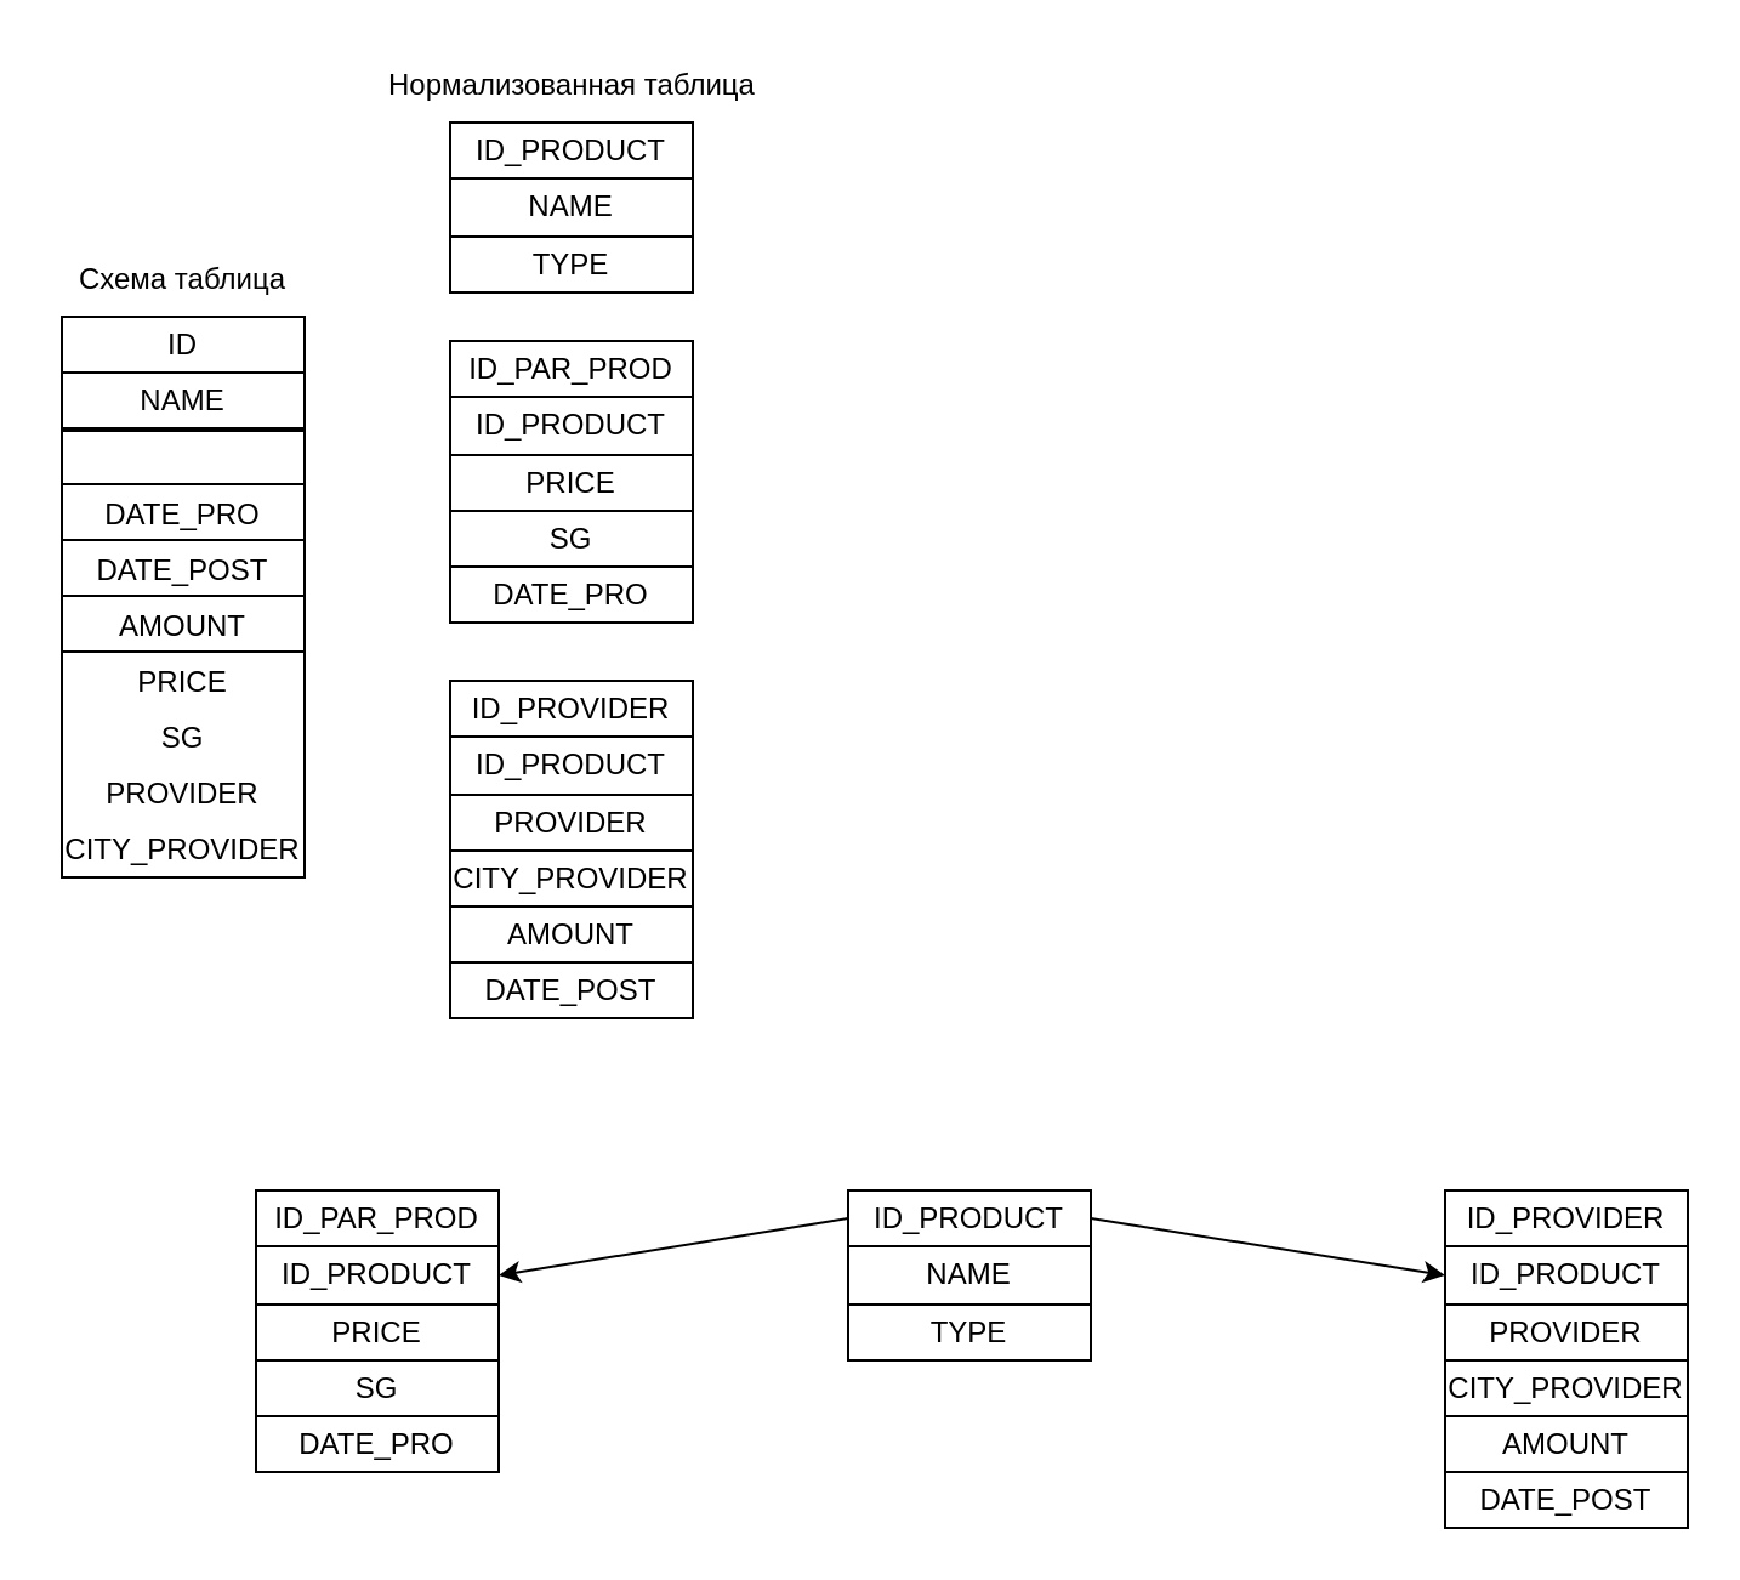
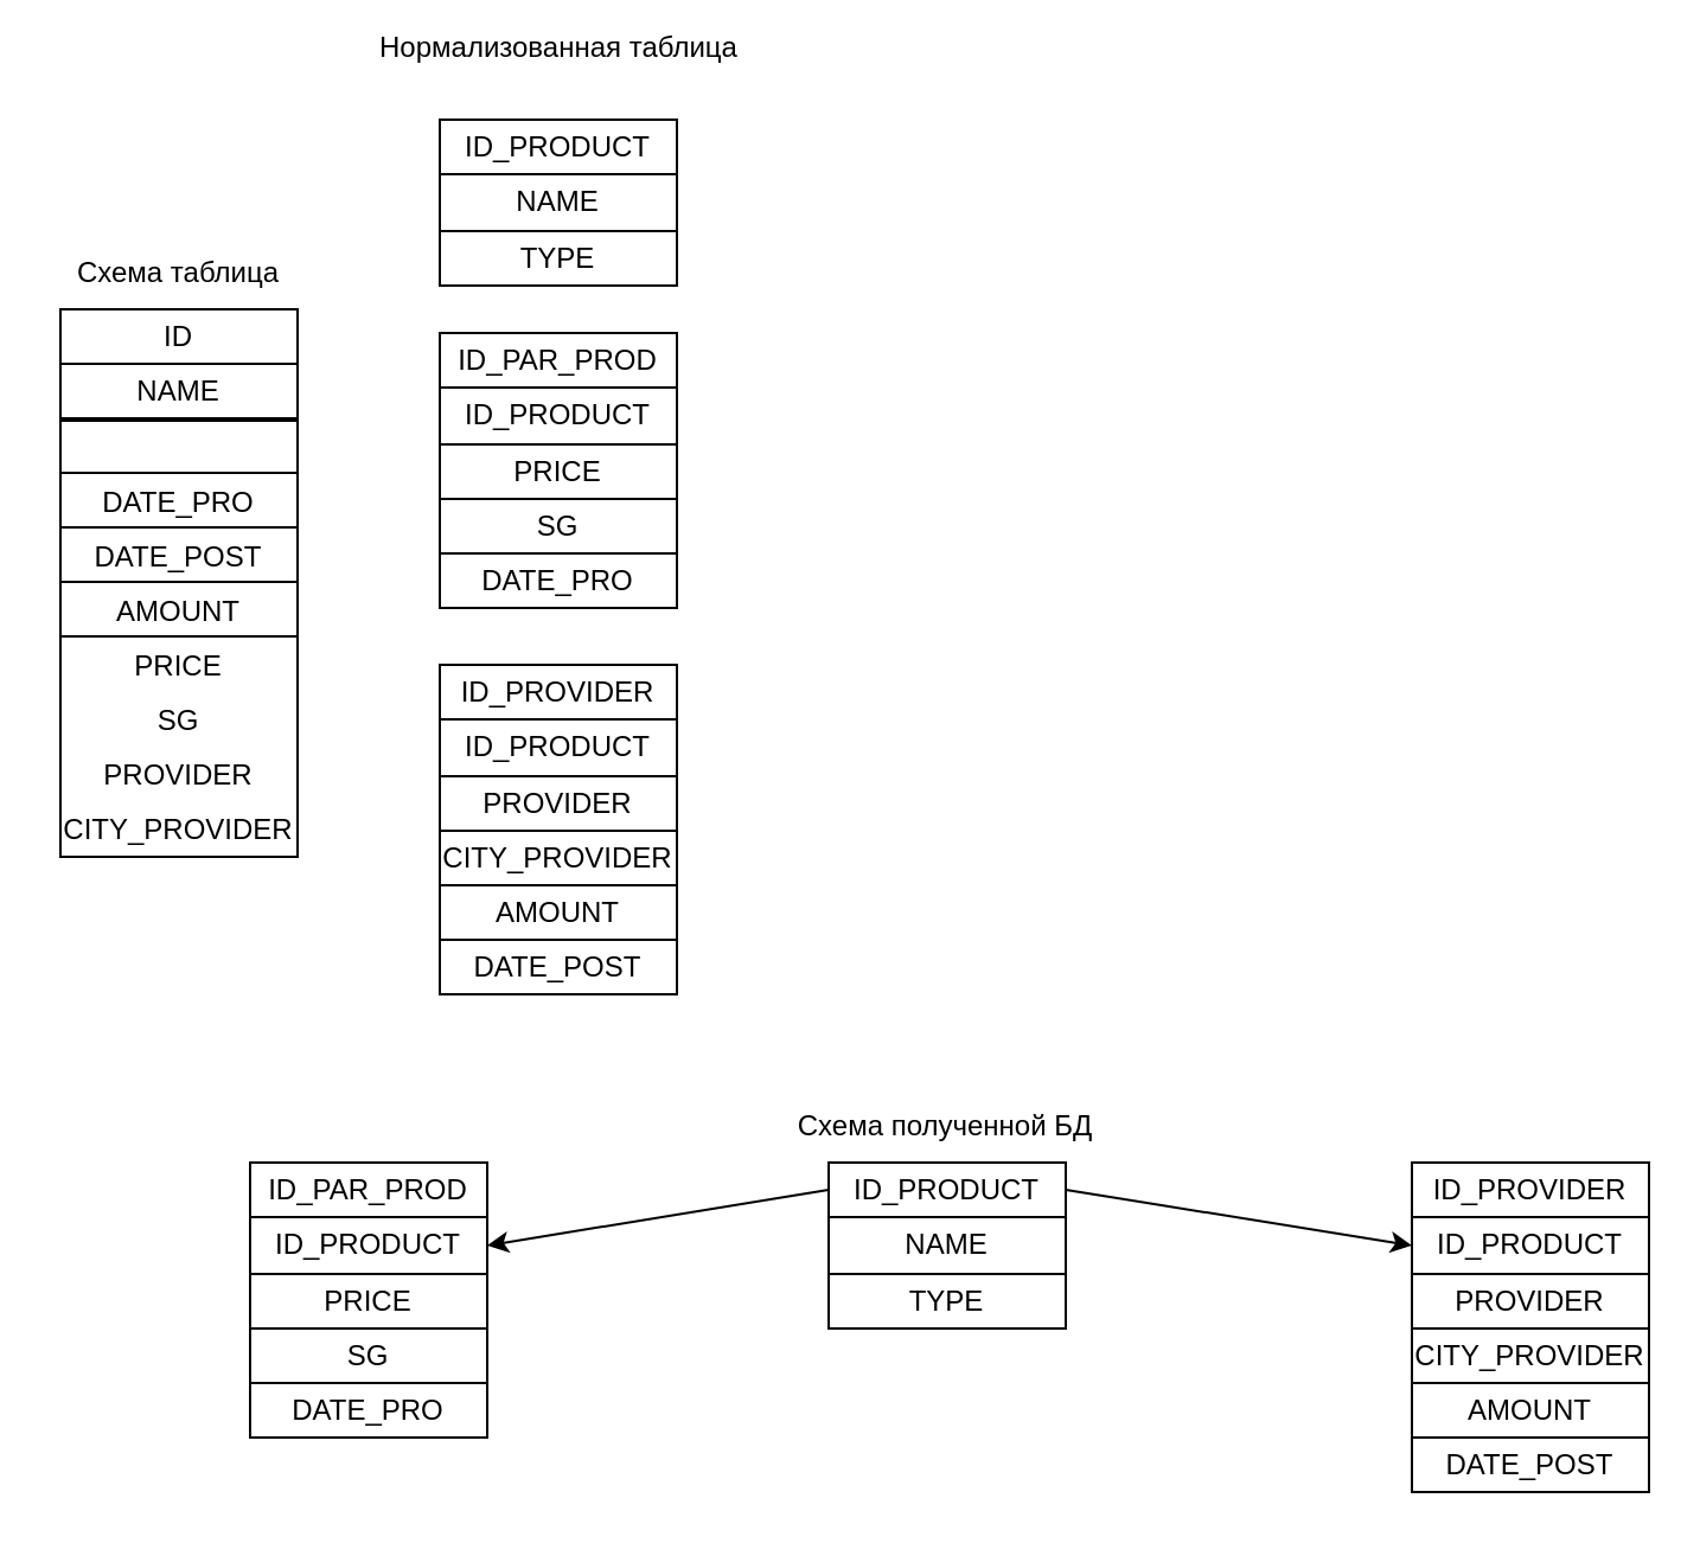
- <mxCell id="54" value="Нормализованная таблица" style="text;html=1;strokeColor=none;fillColor=none;align=center;verticalAlign=middle;whiteSpace=wrap;rounded=0;" parent="1" vertex="1"><mxGeometry x="157.5" y="20" width="155" height="30" as="geometry" /></mxCell>
+ <mxCell id="54" value="Нормализованная таблица" style="text;html=1;strokeColor=none;fillColor=none;align=center;verticalAlign=middle;whiteSpace=wrap;rounded=0;" parent="1" vertex="1"><mxGeometry x="157.5" y="5" width="155" height="30" as="geometry" /></mxCell>
+ <mxCell id="55" value="Схема полученной БД" style="text;html=1;strokeColor=none;fillColor=none;align=center;verticalAlign=middle;whiteSpace=wrap;rounded=0;" parent="1" vertex="1"><mxGeometry x="333" y="460" width="131" height="30" as="geometry" /></mxCell>
